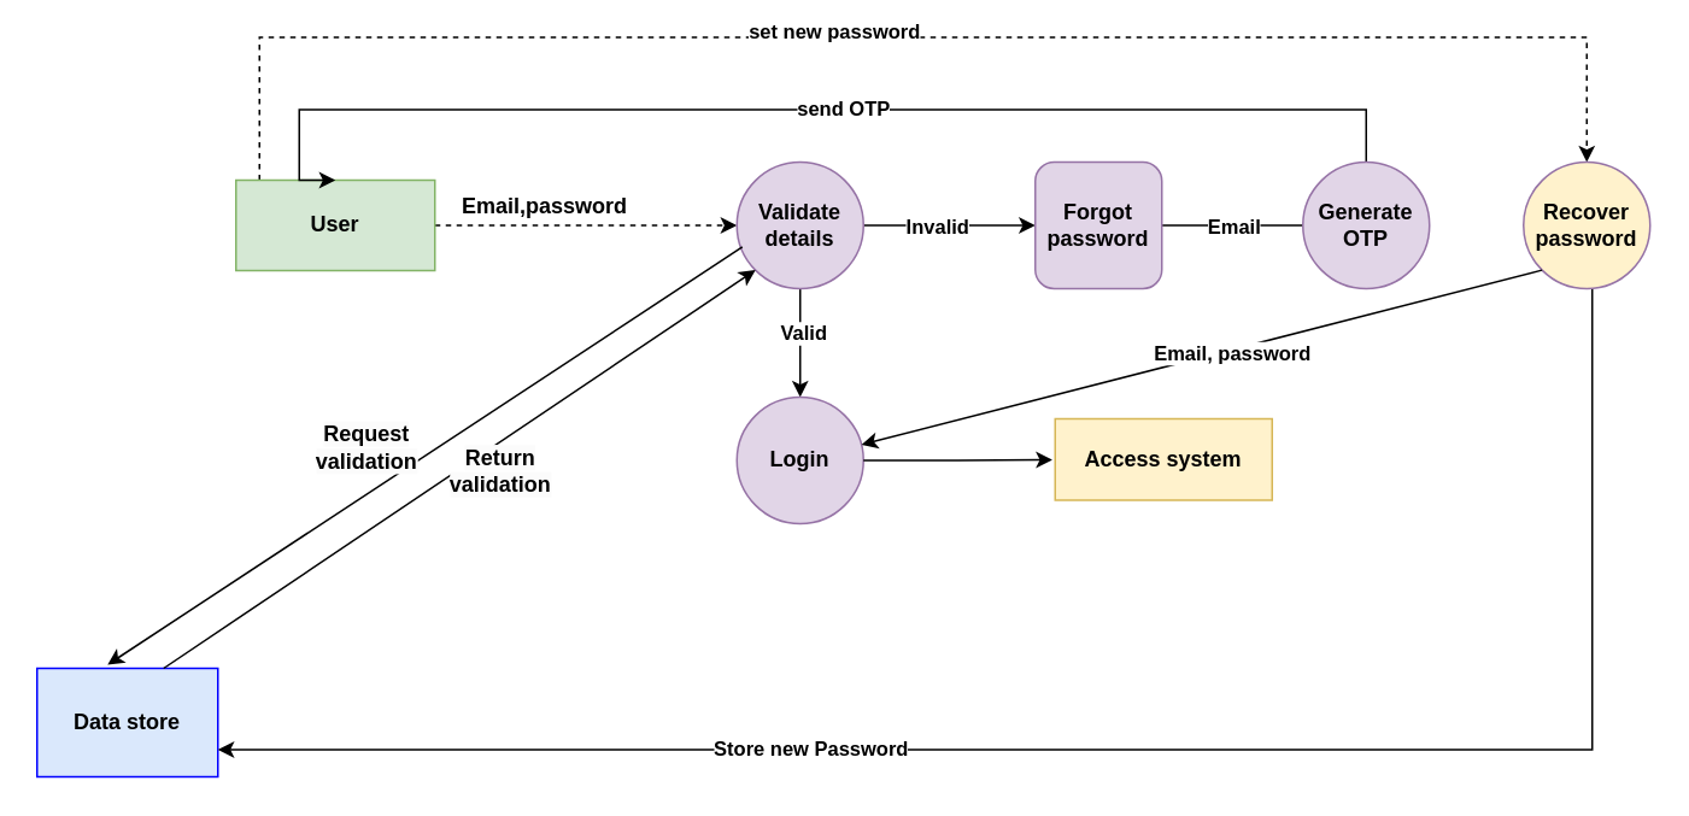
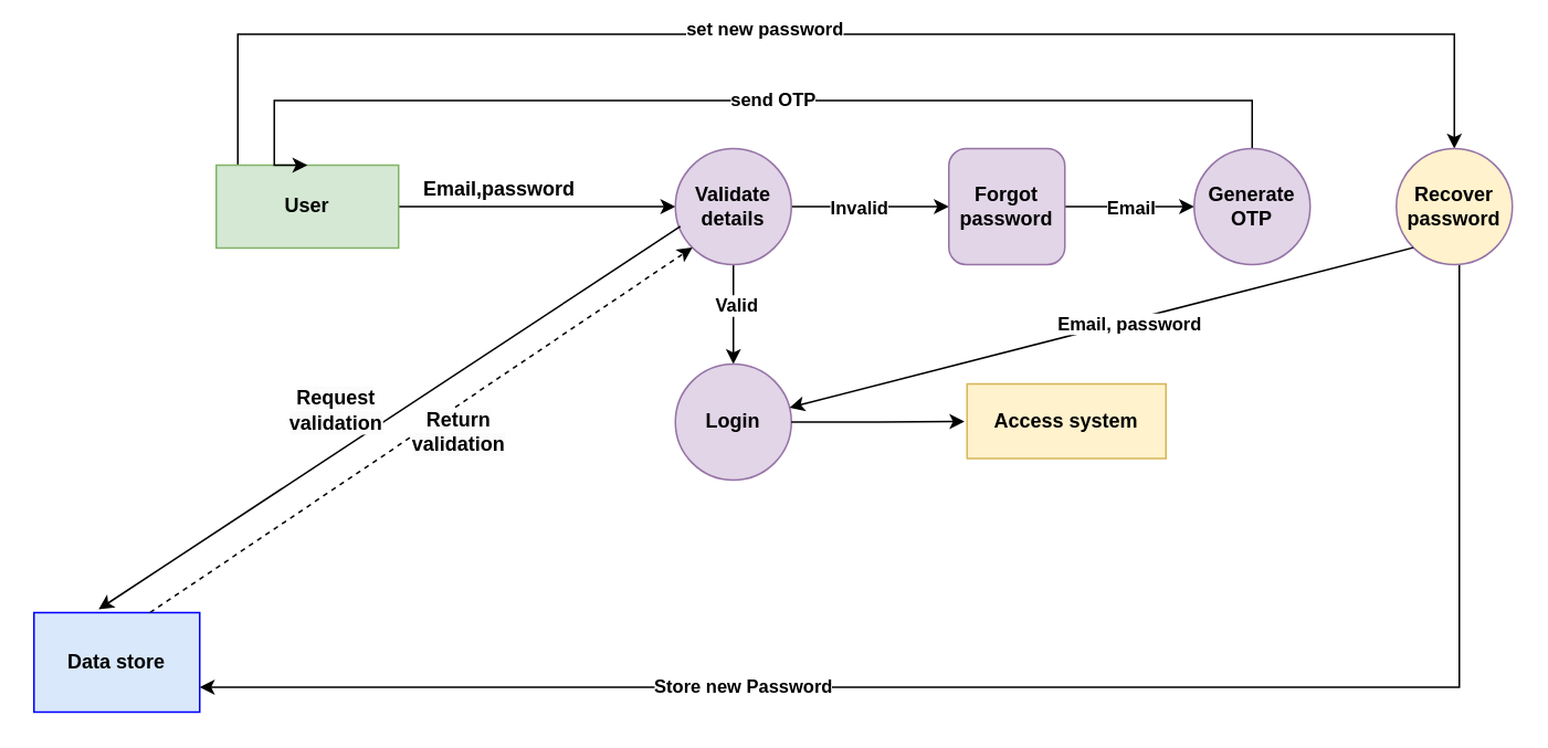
- <mxCell id="3" style="edgeStyle=orthogonalEdgeStyle;rounded=0;orthogonalLoop=1;jettySize=auto;html=1;entryX=0.5;entryY=0;entryDx=0;entryDy=0;dashed=1;" edge="1" parent="1" source="5" target="28"><mxGeometry relative="1" as="geometry"><Array as="points"><mxPoint x="143" y="20" /><mxPoint x="877" y="20" /></Array></mxGeometry></mxCell>
+ <mxCell id="3" style="edgeStyle=orthogonalEdgeStyle;rounded=0;orthogonalLoop=1;jettySize=auto;html=1;entryX=0.5;entryY=0;entryDx=0;entryDy=0;" edge="1" parent="1" source="5" target="28"><mxGeometry relative="1" as="geometry"><Array as="points"><mxPoint x="143" y="20" /><mxPoint x="877" y="20" /></Array></mxGeometry></mxCell>
- <mxCell id="2" style="edgeStyle=orthogonalEdgeStyle;rounded=0;orthogonalLoop=1;jettySize=auto;html=1;exitX=1;exitY=0.5;exitDx=0;exitDy=0;entryX=0;entryY=0.5;entryDx=0;entryDy=0;dashed=1;" parent="1" source="5" target="10" edge="1"><mxGeometry relative="1" as="geometry" /></mxCell>
+ <mxCell id="2" style="edgeStyle=orthogonalEdgeStyle;rounded=0;orthogonalLoop=1;jettySize=auto;html=1;exitX=1;exitY=0.5;exitDx=0;exitDy=0;entryX=0;entryY=0.5;entryDx=0;entryDy=0;" parent="1" source="5" target="10" edge="1"><mxGeometry relative="1" as="geometry" /></mxCell>
- <mxCell id="20" style="edgeStyle=orthogonalEdgeStyle;rounded=0;orthogonalLoop=1;jettySize=auto;html=1;entryX=0;entryY=0.5;entryDx=0;entryDy=0;endArrow=none;" edge="1" parent="1" source="22" target="25"><mxGeometry relative="1" as="geometry" /></mxCell>
+ <mxCell id="20" style="edgeStyle=orthogonalEdgeStyle;rounded=0;orthogonalLoop=1;jettySize=auto;html=1;entryX=0;entryY=0.5;entryDx=0;entryDy=0;" edge="1" parent="1" source="22" target="25"><mxGeometry relative="1" as="geometry" /></mxCell>
- <mxCell id="16" value="" style="endArrow=classic;html=1;rounded=0;entryX=0;entryY=1;entryDx=0;entryDy=0;exitX=0.7;exitY=0;exitDx=0;exitDy=0;exitPerimeter=0;" parent="1" source="13" target="10" edge="1"><mxGeometry width="50" height="50" relative="1" as="geometry"><mxPoint x="80" y="369" as="sourcePoint" /><mxPoint x="180.251" y="288.749" as="targetPoint" /></mxGeometry></mxCell>
+ <mxCell id="16" value="" style="endArrow=classic;html=1;rounded=0;entryX=0;entryY=1;entryDx=0;entryDy=0;exitX=0.7;exitY=0;exitDx=0;exitDy=0;exitPerimeter=0;dashed=1;" parent="1" source="13" target="10" edge="1"><mxGeometry width="50" height="50" relative="1" as="geometry"><mxPoint x="80" y="369" as="sourcePoint" /><mxPoint x="180.251" y="288.749" as="targetPoint" /></mxGeometry></mxCell>
